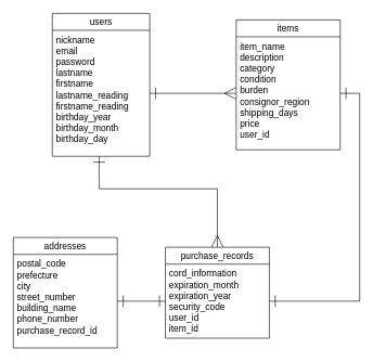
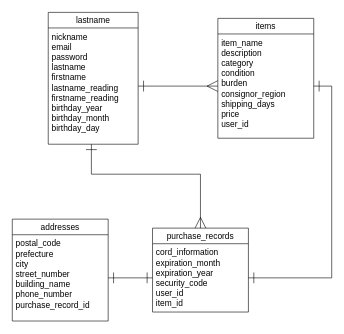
- <mxCell id="2" value="users" style="swimlane;fontStyle=0;childLayout=stackLayout;horizontal=1;startSize=26;horizontalStack=0;resizeParent=1;resizeParentMax=0;resizeLast=0;collapsible=1;marginBottom=0;align=center;fontSize=14;" parent="1" vertex="1"><mxGeometry x="80" y="20" width="150" height="220" as="geometry" /></mxCell>
+ <mxCell id="2" value="lastname" style="swimlane;fontStyle=0;childLayout=stackLayout;horizontal=1;startSize=26;horizontalStack=0;resizeParent=1;resizeParentMax=0;resizeLast=0;collapsible=1;marginBottom=0;align=center;fontSize=14;" parent="1" vertex="1"><mxGeometry x="80" y="20" width="150" height="220" as="geometry" /></mxCell>
